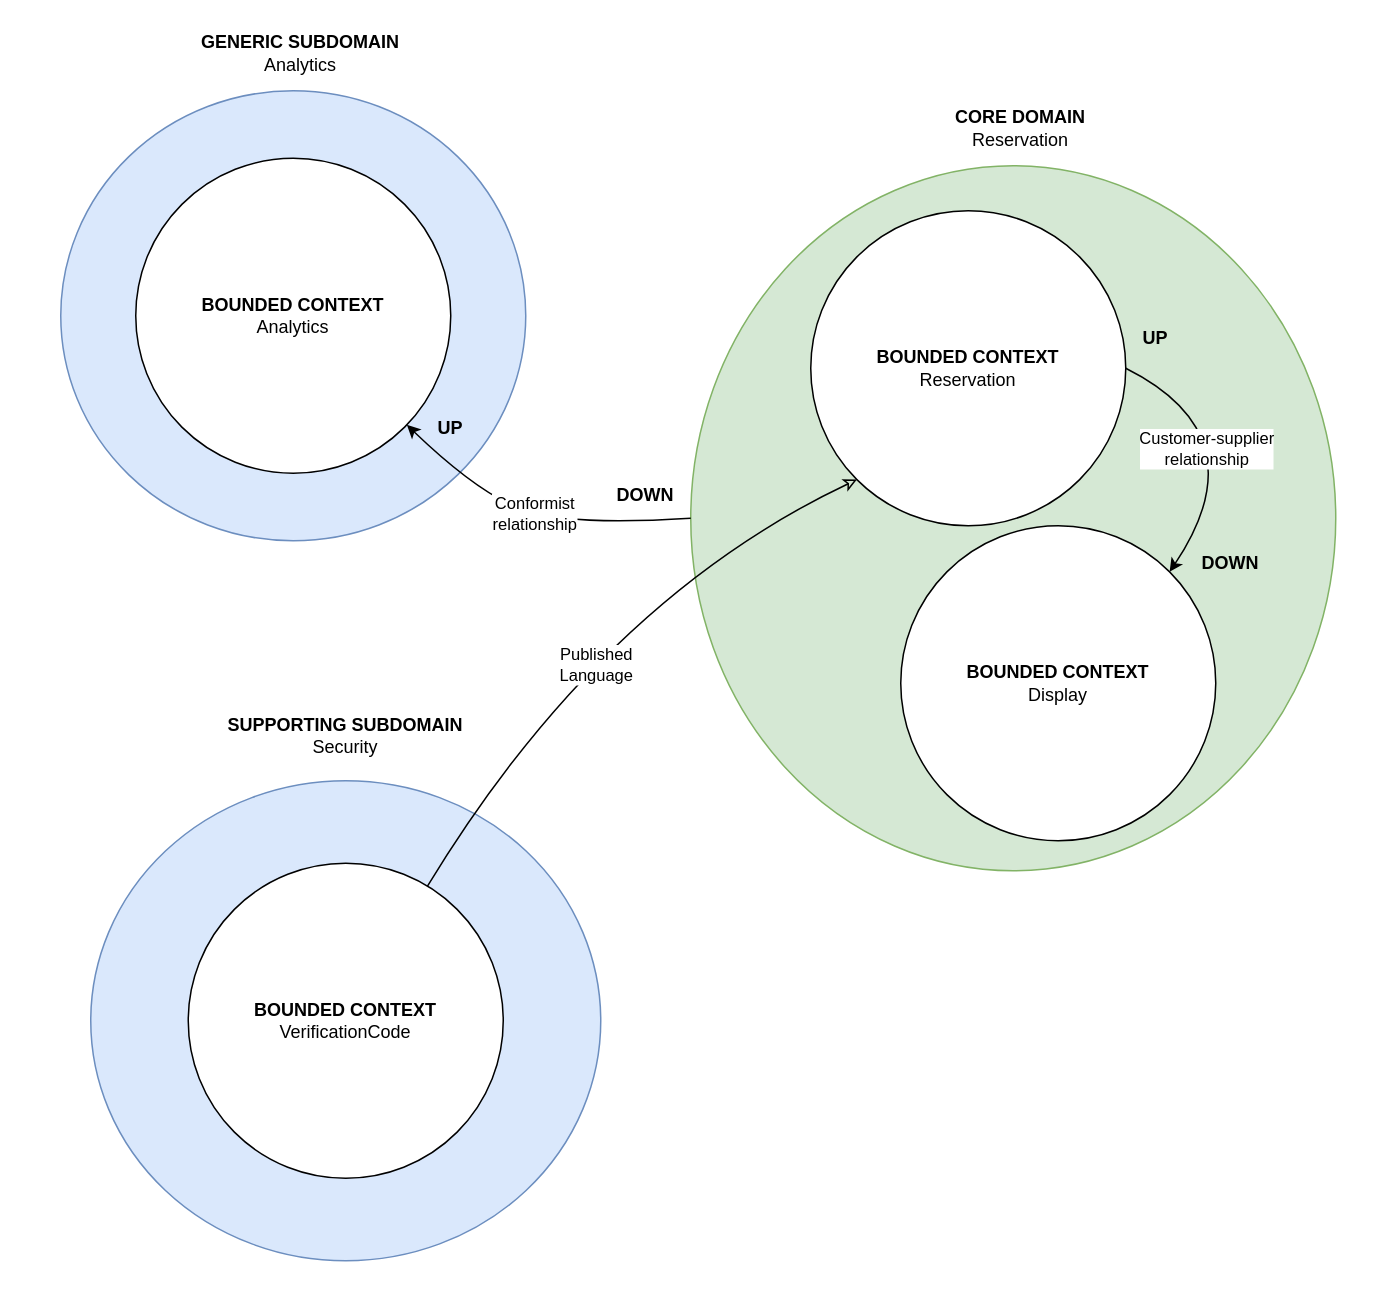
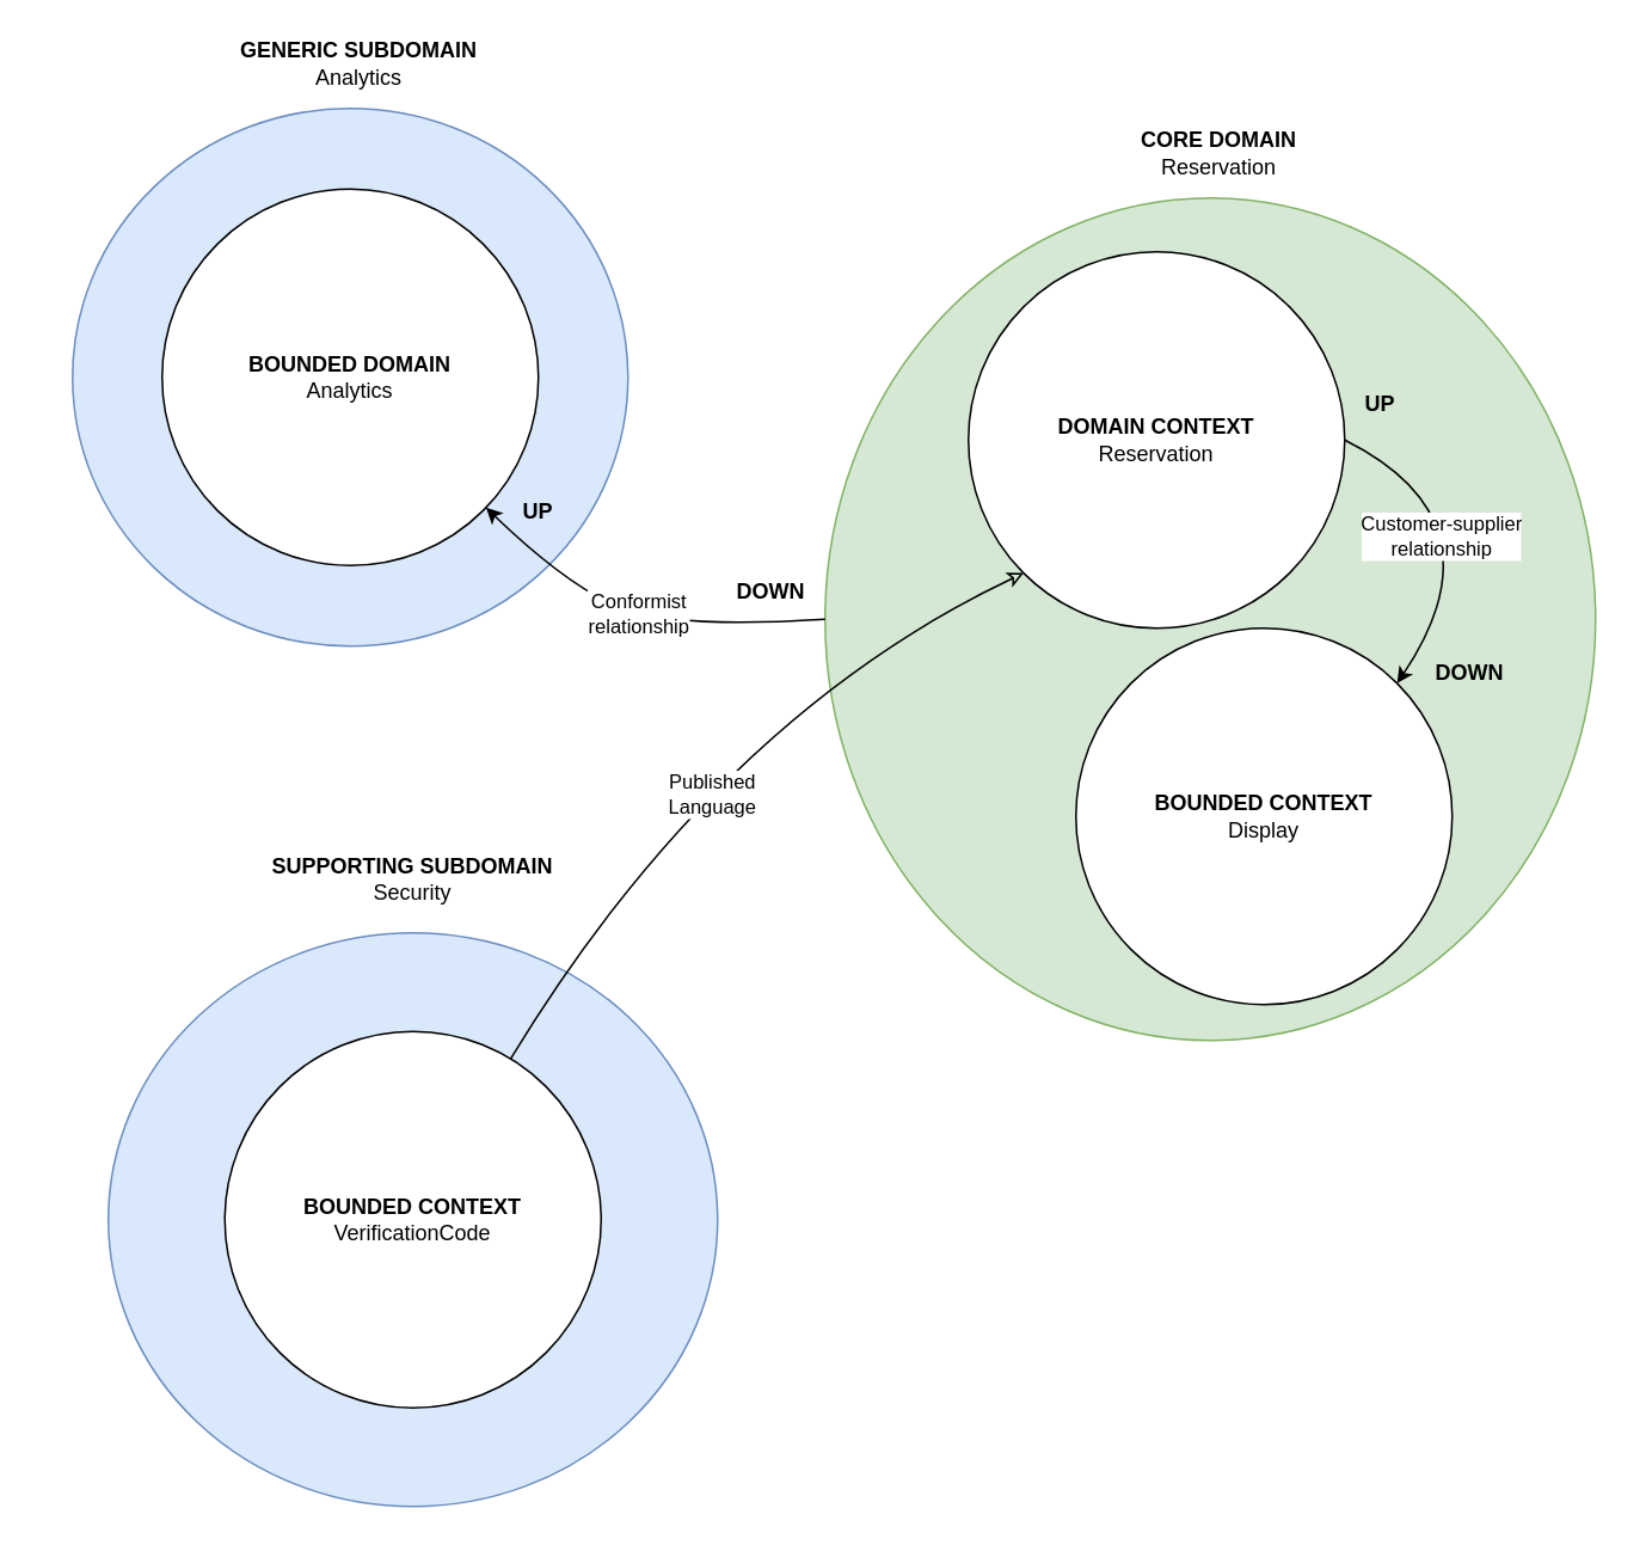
- <mxCell id="8" value="&lt;b&gt;BOUNDED CONTEXT&lt;/b&gt;&lt;br&gt;Analytics" style="ellipse;whiteSpace=wrap;html=1;" parent="1" vertex="1"><mxGeometry x="90" y="105" width="210" height="210" as="geometry" /></mxCell>
+ <mxCell id="8" value="&lt;b&gt;BOUNDED DOMAIN&lt;/b&gt;&lt;br&gt;Analytics" style="ellipse;whiteSpace=wrap;html=1;" parent="1" vertex="1"><mxGeometry x="90" y="105" width="210" height="210" as="geometry" /></mxCell>
- <mxCell id="11" value="&lt;b&gt;BOUNDED CONTEXT&lt;/b&gt;&lt;br&gt;Reservation" style="ellipse;whiteSpace=wrap;html=1;" parent="1" vertex="1"><mxGeometry x="540" y="140" width="210" height="210" as="geometry" /></mxCell>
+ <mxCell id="11" value="&lt;b&gt;DOMAIN CONTEXT&lt;/b&gt;&lt;br&gt;Reservation" style="ellipse;whiteSpace=wrap;html=1;" parent="1" vertex="1"><mxGeometry x="540" y="140" width="210" height="210" as="geometry" /></mxCell>
